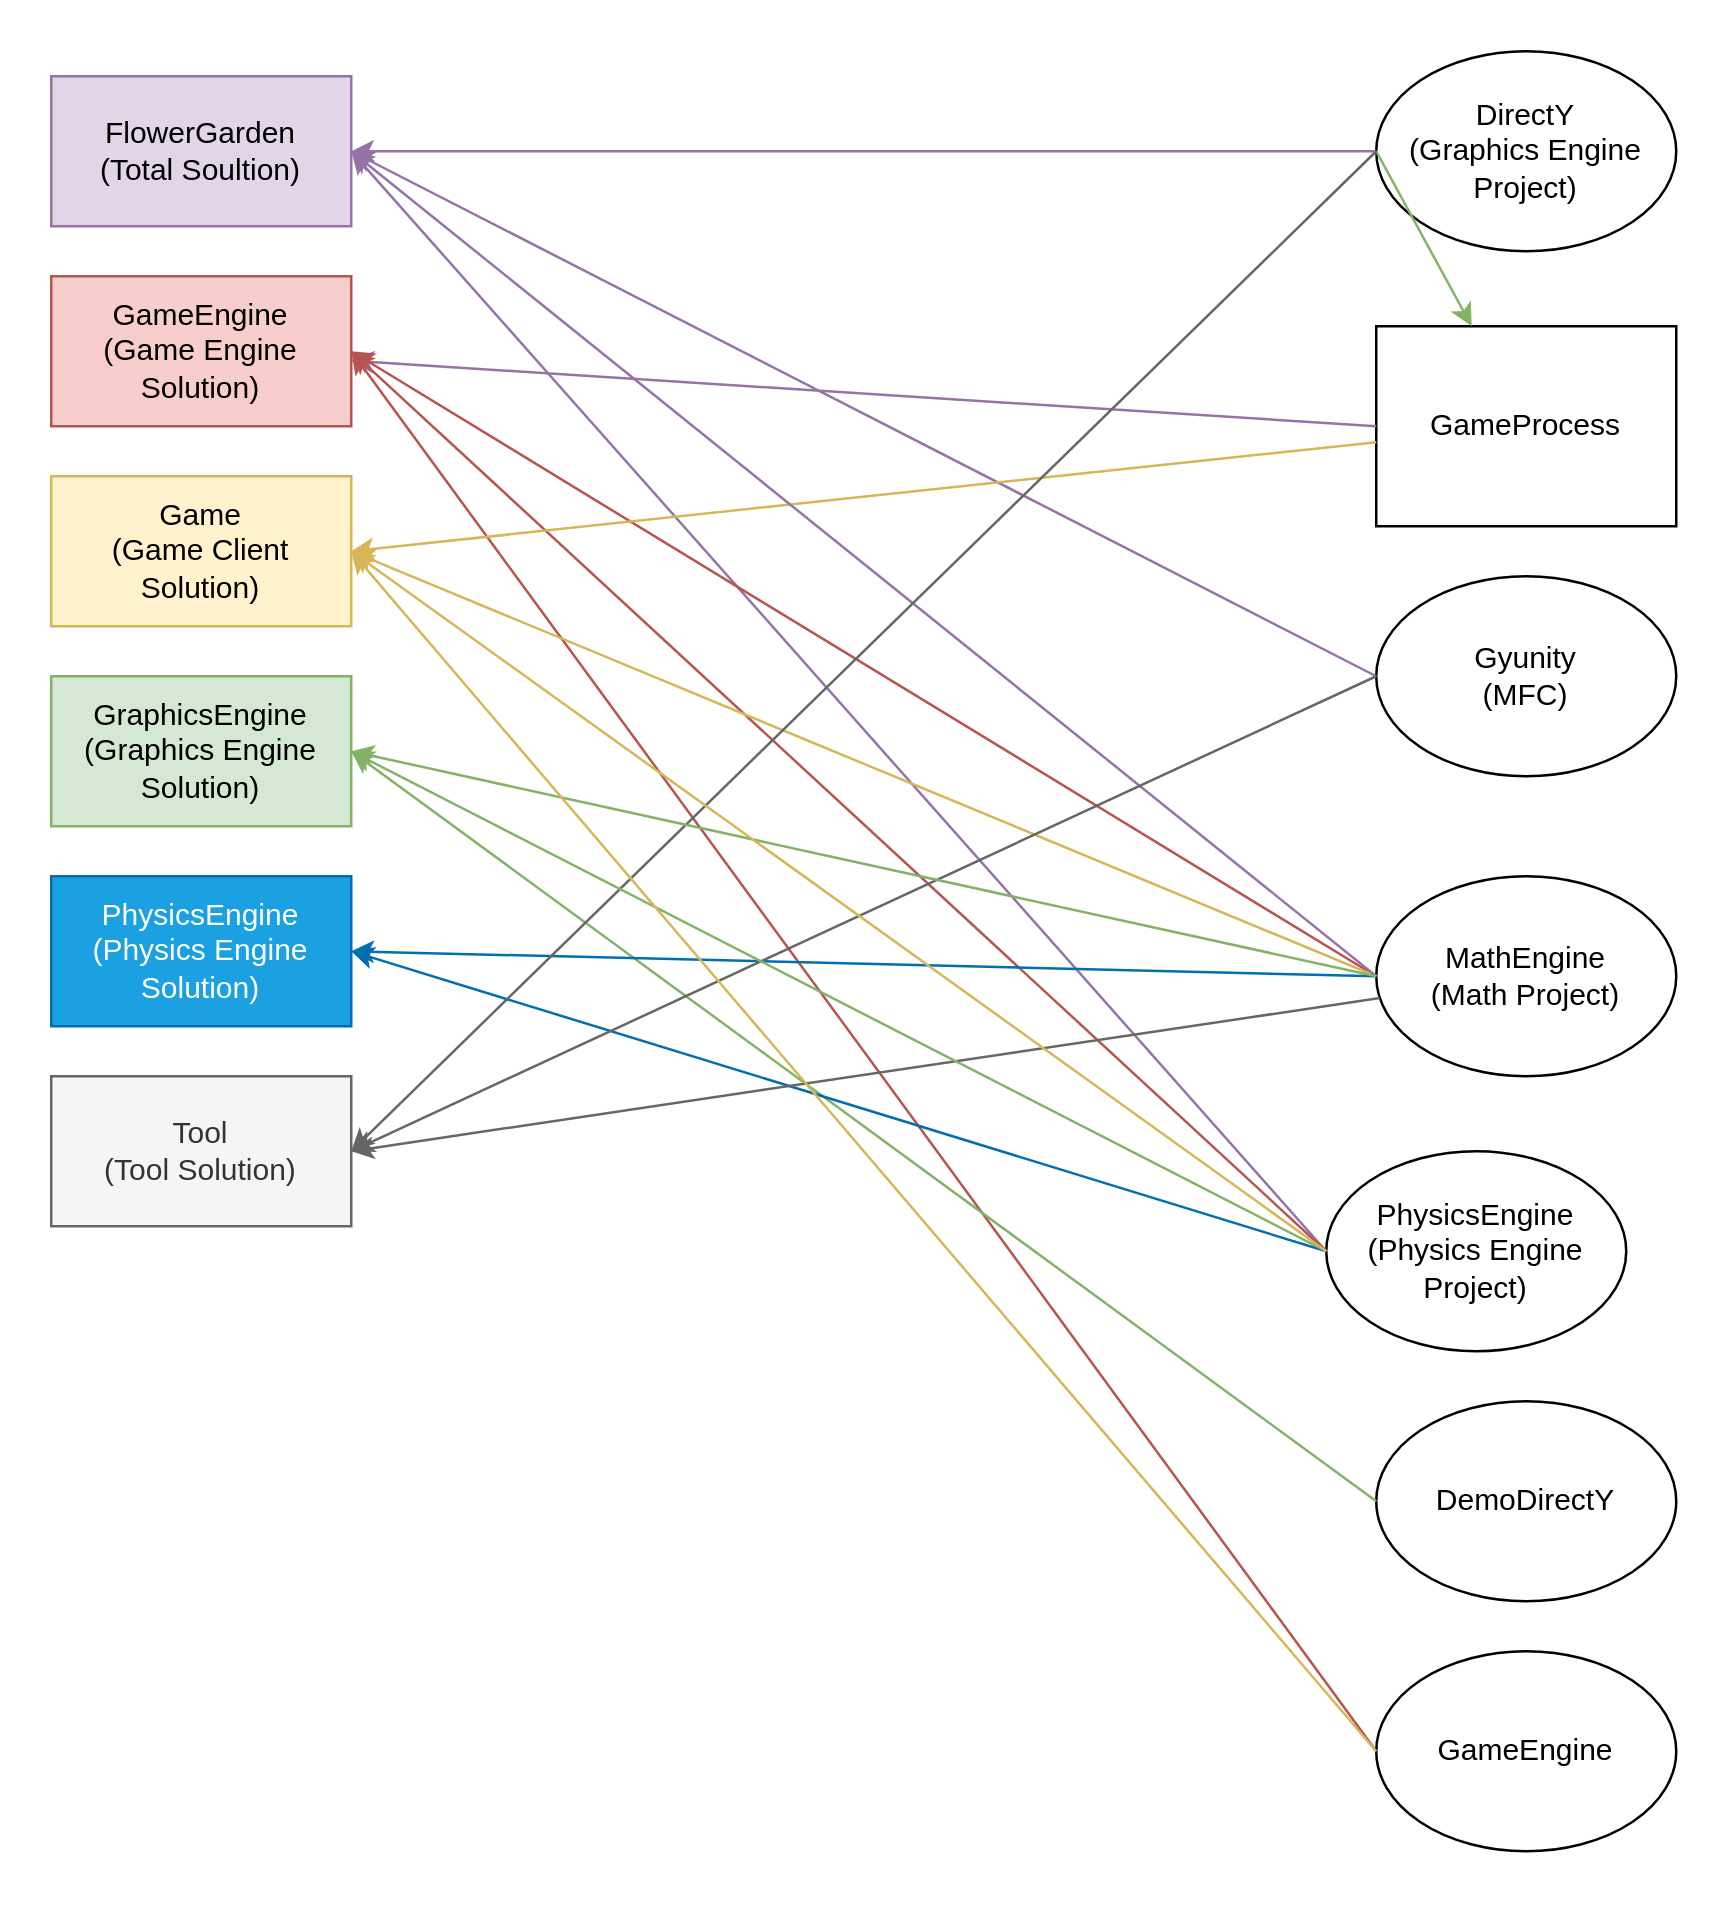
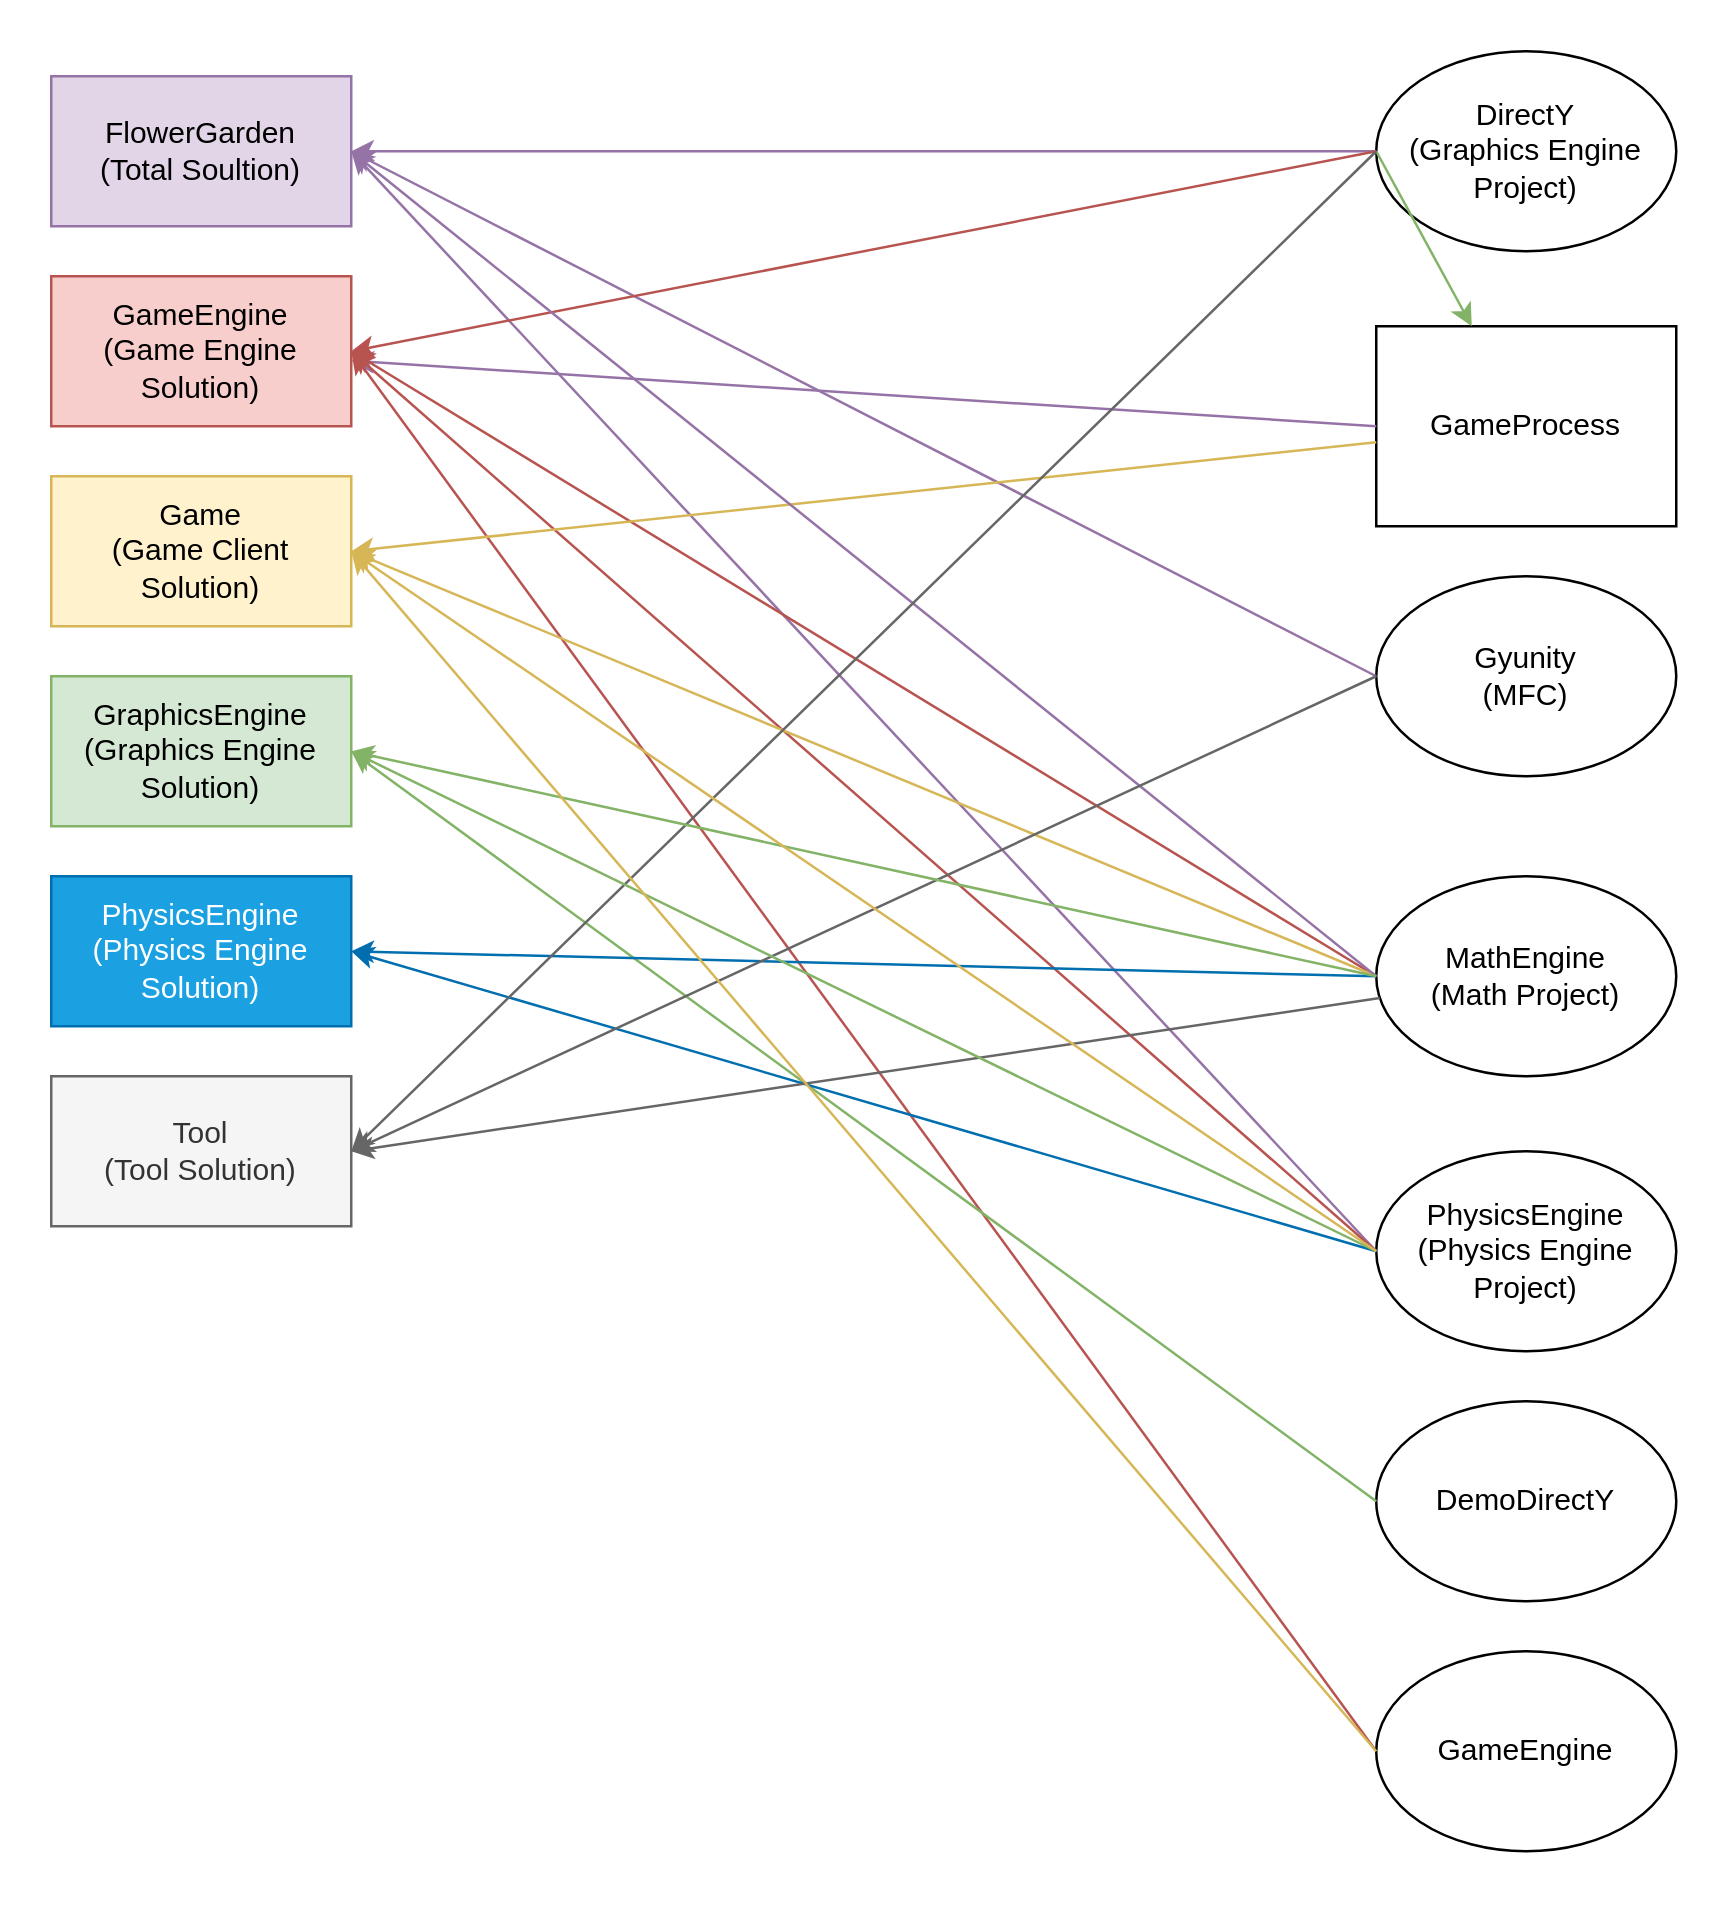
+ <mxCell id="17" value="" style="endArrow=classic;html=1;rounded=0;entryX=1;entryY=0.5;entryDx=0;entryDy=0;exitX=0;exitY=0.5;exitDx=0;exitDy=0;fillColor=#f8cecc;strokeColor=#b85450;" edge="1" parent="1" source="10" target="3"><mxGeometry width="50" height="50" relative="1" as="geometry"><mxPoint x="280" y="330" as="sourcePoint" /><mxPoint x="330" y="280" as="targetPoint" /></mxGeometry></mxCell>
- <mxCell id="12" value="PhysicsEngine&lt;br&gt;(Physics Engine Project)" style="ellipse;whiteSpace=wrap;html=1;" vertex="1" parent="1"><mxGeometry x="530" y="460" width="120" height="80" as="geometry" /></mxCell>
+ <mxCell id="12" value="PhysicsEngine&lt;br&gt;(Physics Engine Project)" style="ellipse;whiteSpace=wrap;html=1;" vertex="1" parent="1"><mxGeometry x="550" y="460" width="120" height="80" as="geometry" /></mxCell>
